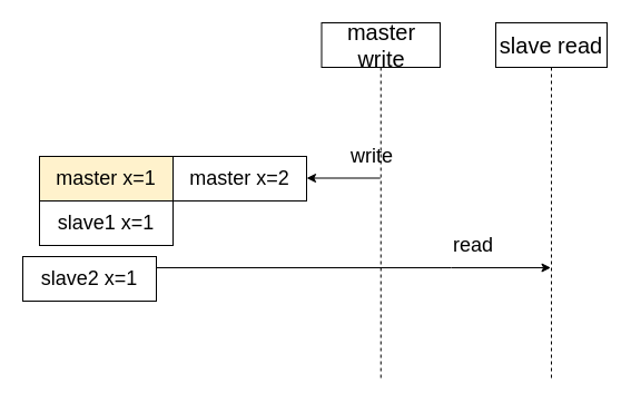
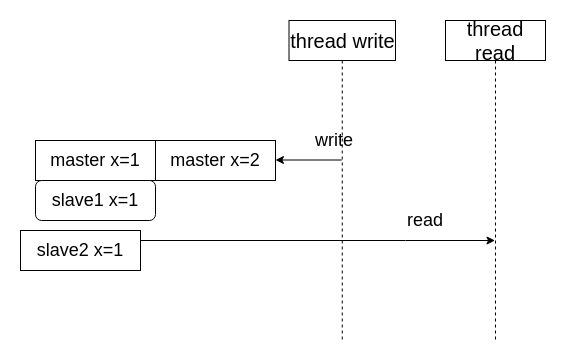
- <mxCell id="2" value="&lt;font style=&quot;font-size: 20px&quot;&gt;master write&lt;/font&gt;" style="shape=umlLifeline;perimeter=lifelinePerimeter;whiteSpace=wrap;html=1;container=1;collapsible=0;recursiveResize=0;outlineConnect=0;" parent="1" vertex="1"><mxGeometry x="288.5" y="20" width="106.5" height="320" as="geometry" /></mxCell>
+ <mxCell id="2" value="&lt;font style=&quot;font-size: 20px&quot;&gt;thread write&lt;/font&gt;" style="shape=umlLifeline;perimeter=lifelinePerimeter;whiteSpace=wrap;html=1;container=1;collapsible=0;recursiveResize=0;outlineConnect=0;" parent="1" vertex="1"><mxGeometry x="288.5" y="20" width="106.5" height="320" as="geometry" /></mxCell>
- <mxCell id="3" value="&lt;font style=&quot;font-size: 20px&quot;&gt;slave read&lt;/font&gt;" style="shape=umlLifeline;perimeter=lifelinePerimeter;whiteSpace=wrap;html=1;container=1;collapsible=0;recursiveResize=0;outlineConnect=0;" parent="1" vertex="1"><mxGeometry x="445" y="20" width="100" height="320" as="geometry" /></mxCell>
+ <mxCell id="3" value="&lt;font style=&quot;font-size: 20px&quot;&gt;thread read&lt;/font&gt;" style="shape=umlLifeline;perimeter=lifelinePerimeter;whiteSpace=wrap;html=1;container=1;collapsible=0;recursiveResize=0;outlineConnect=0;" parent="1" vertex="1"><mxGeometry x="445" y="20" width="100" height="320" as="geometry" /></mxCell>
- <mxCell id="4" value="&lt;font style=&quot;font-size: 18px&quot;&gt;master x=1&lt;/font&gt;" style="rounded=0;whiteSpace=wrap;html=1;fillColor=#fff2cc;" vertex="1" parent="1"><mxGeometry x="35" y="140" width="120" height="40" as="geometry" /></mxCell>
+ <mxCell id="4" value="&lt;font style=&quot;font-size: 18px&quot;&gt;master x=1&lt;/font&gt;" style="rounded=0;whiteSpace=wrap;html=1;" vertex="1" parent="1"><mxGeometry x="35" y="140" width="120" height="40" as="geometry" /></mxCell>
- <mxCell id="5" value="&lt;font style=&quot;font-size: 18px&quot;&gt;slave1 x=1&lt;/font&gt;" style="rounded=0;whiteSpace=wrap;html=1;" vertex="1" parent="1"><mxGeometry x="35" y="180" width="120" height="40" as="geometry" /></mxCell>
+ <mxCell id="5" value="&lt;font style=&quot;font-size: 18px&quot;&gt;slave1 x=1&lt;/font&gt;" style="whiteSpace=wrap;html=1;rounded=1;" vertex="1" parent="1"><mxGeometry x="35" y="180" width="120" height="40" as="geometry" /></mxCell>
